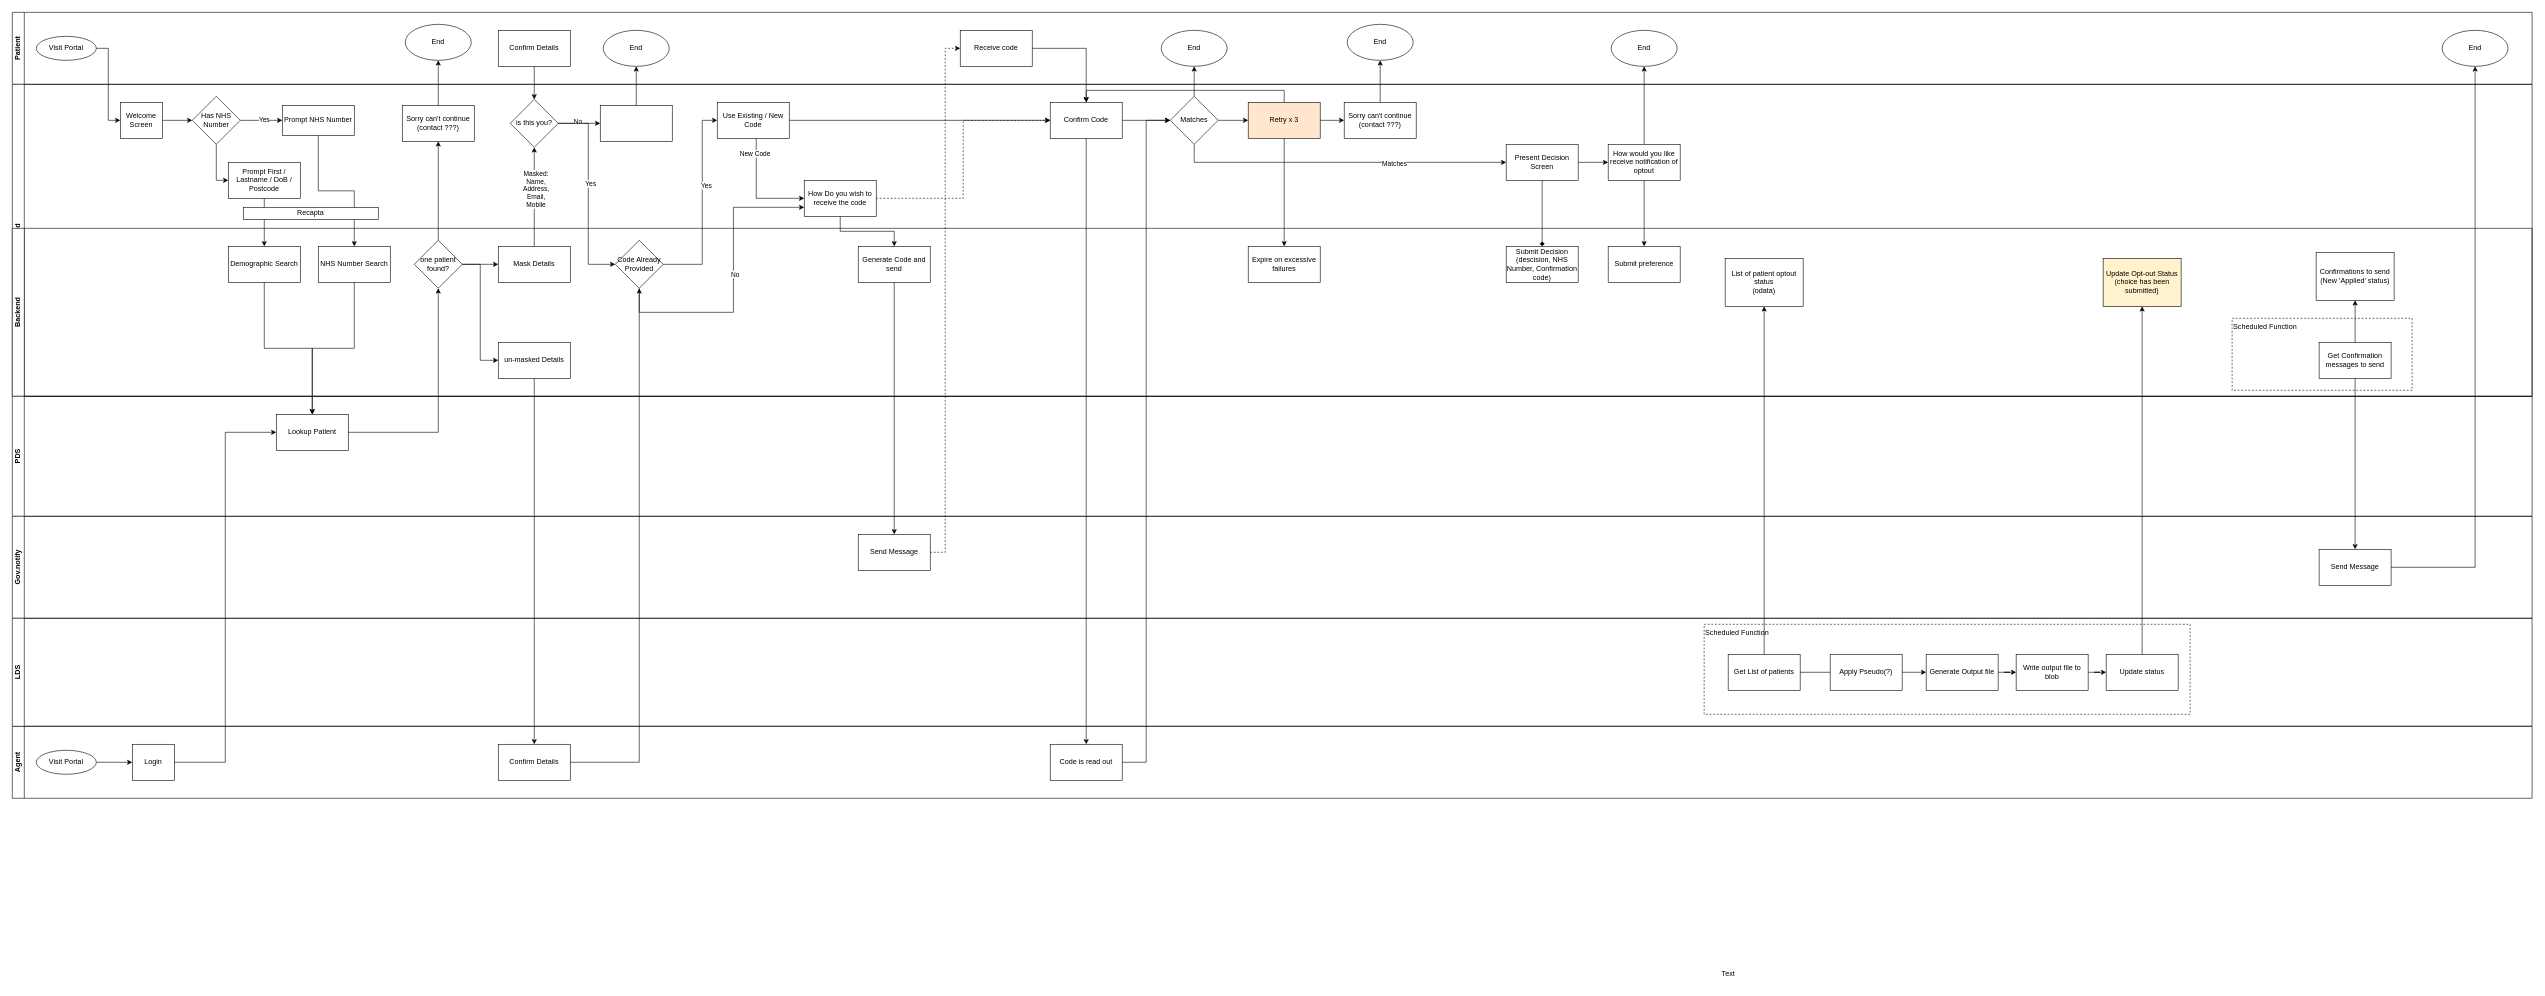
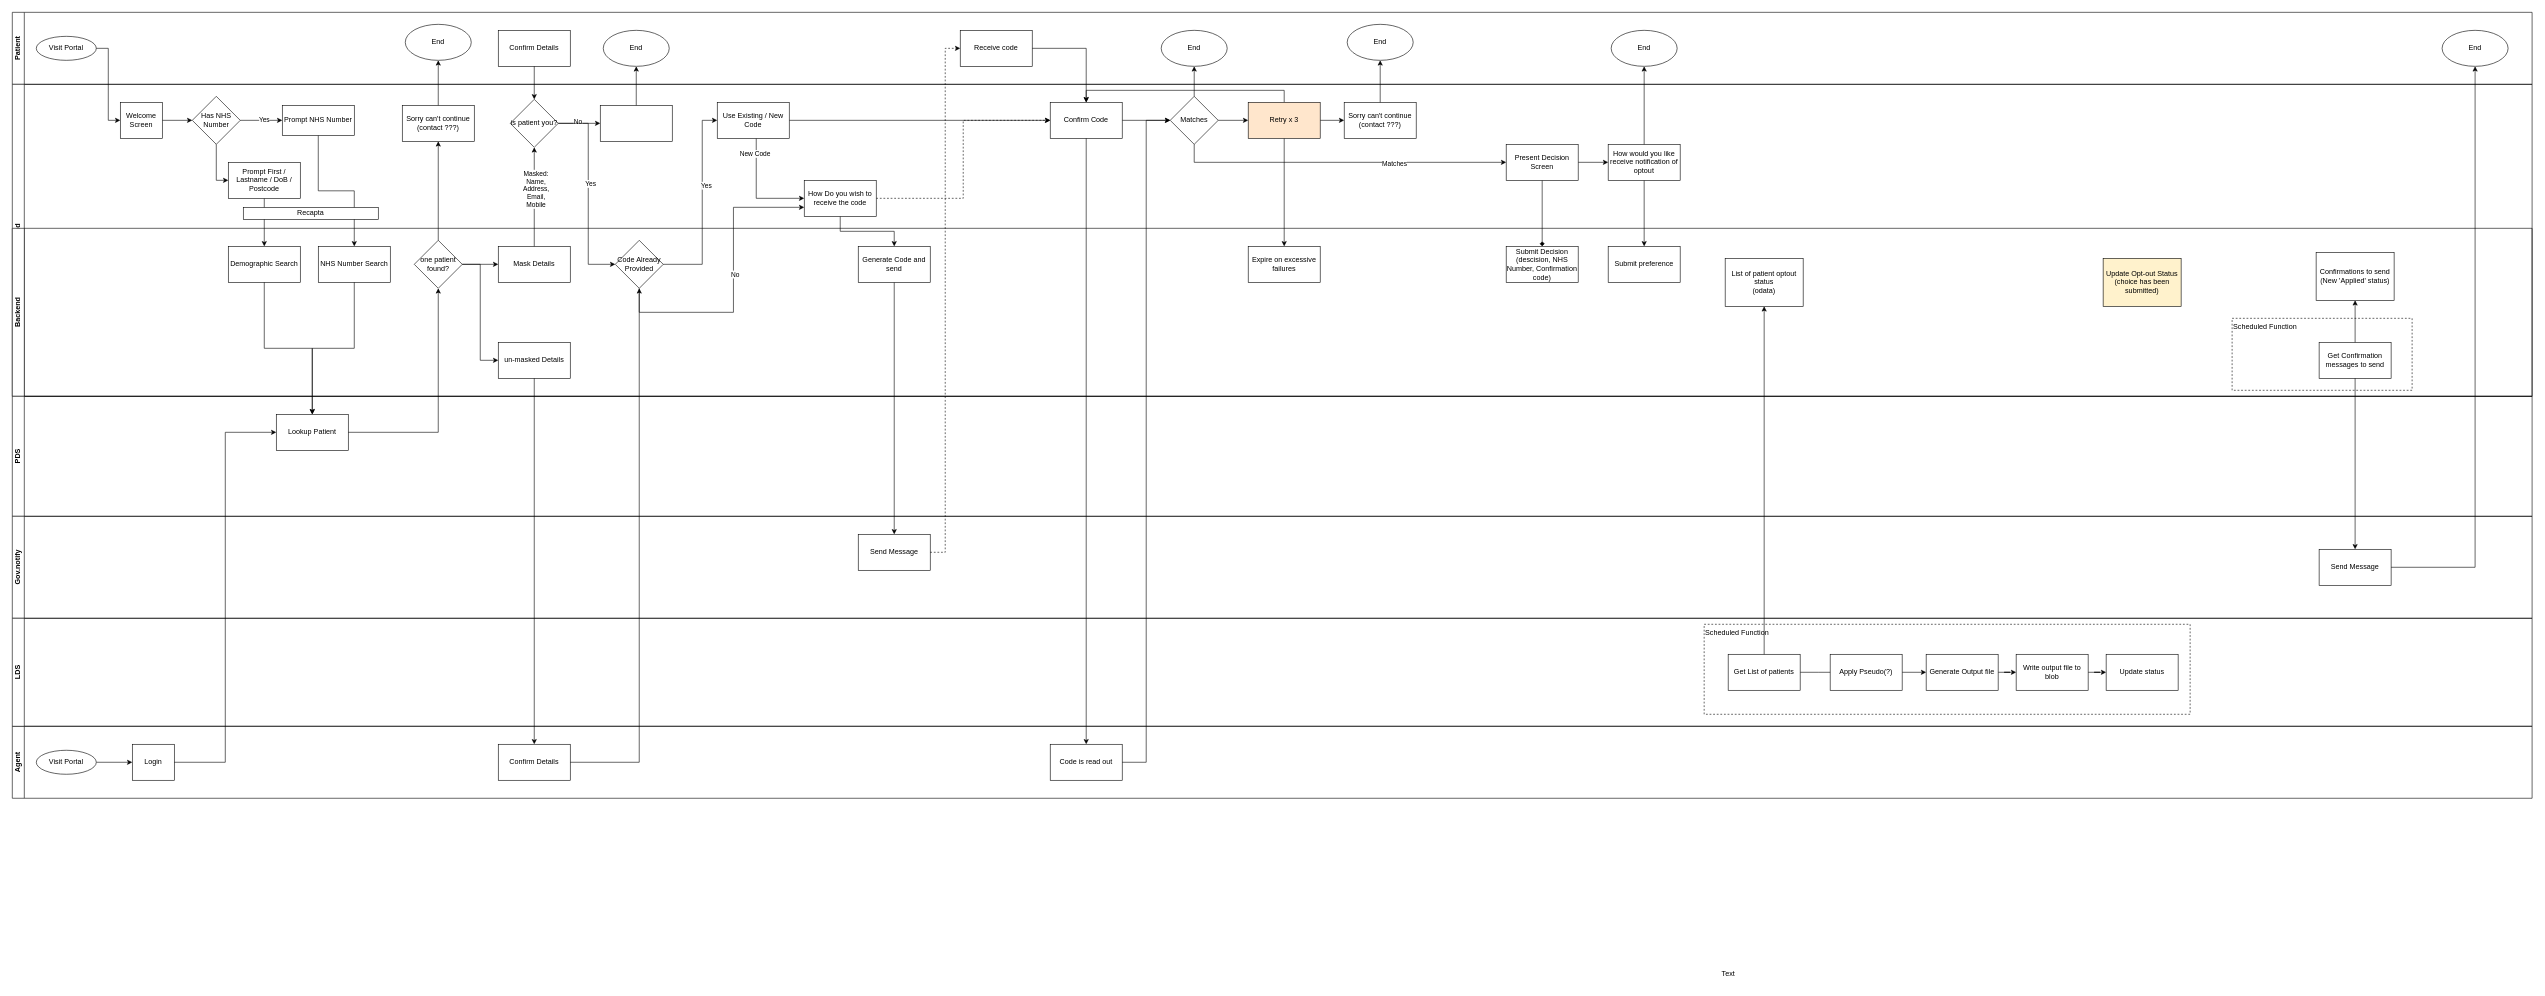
- <mxCell id="55" value="is this you?" style="rhombus;whiteSpace=wrap;html=1;" parent="18" vertex="1"><mxGeometry x="830" y="25" width="80" height="80" as="geometry" /></mxCell>
+ <mxCell id="55" value="is patient you?" style="rhombus;whiteSpace=wrap;html=1;" parent="18" vertex="1"><mxGeometry x="830" y="25" width="80" height="80" as="geometry" /></mxCell>
- <mxCell id="114" style="edgeStyle=orthogonalEdgeStyle;rounded=0;orthogonalLoop=1;jettySize=auto;html=1;" parent="1" source="89" target="41" edge="1"><mxGeometry relative="1" as="geometry" /></mxCell>
